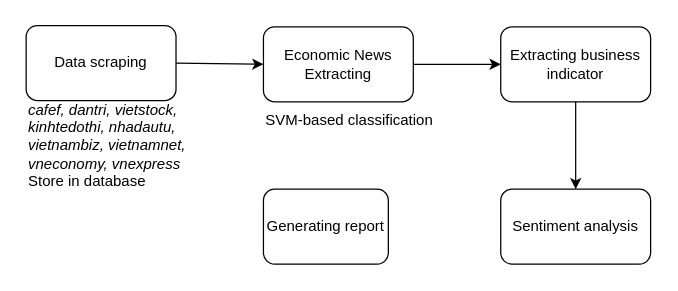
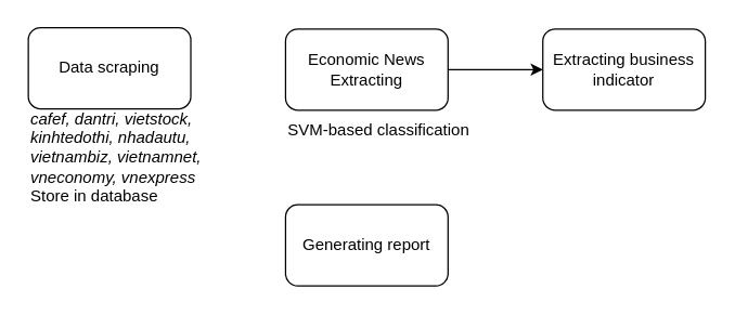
- <mxCell id="5" value="" style="endArrow=classic;html=1;rounded=0;exitX=1;exitY=0.5;exitDx=0;exitDy=0;entryX=0;entryY=0.5;entryDx=0;entryDy=0;" parent="1" source="2" target="4" edge="1"><mxGeometry width="50" height="50" relative="1" as="geometry"><mxPoint x="320" y="150" as="sourcePoint" /><mxPoint x="370" y="100" as="targetPoint" /></mxGeometry></mxCell>
- <mxCell id="10" value="" style="endArrow=classic;html=1;rounded=0;exitX=0.5;exitY=1;exitDx=0;exitDy=0;entryX=0.5;entryY=0;entryDx=0;entryDy=0;" parent="1" source="7" target="9" edge="1"><mxGeometry width="50" height="50" relative="1" as="geometry"><mxPoint x="320" y="150" as="sourcePoint" /><mxPoint x="370" y="100" as="targetPoint" /></mxGeometry></mxCell>
- <mxCell id="11" value="Generating report" style="rounded=1;whiteSpace=wrap;html=1;" parent="1" vertex="1"><mxGeometry x="210" y="151" width="100" height="60" as="geometry" /></mxCell>
+ <mxCell id="11" value="Generating report" style="rounded=1;whiteSpace=wrap;html=1;" parent="1" vertex="1"><mxGeometry x="210" y="151" width="120" height="60" as="geometry" /></mxCell>
- <mxCell id="9" value="Sentiment analysis" style="rounded=1;whiteSpace=wrap;html=1;" parent="1" vertex="1"><mxGeometry x="400" y="151" width="120" height="60" as="geometry" /></mxCell>
